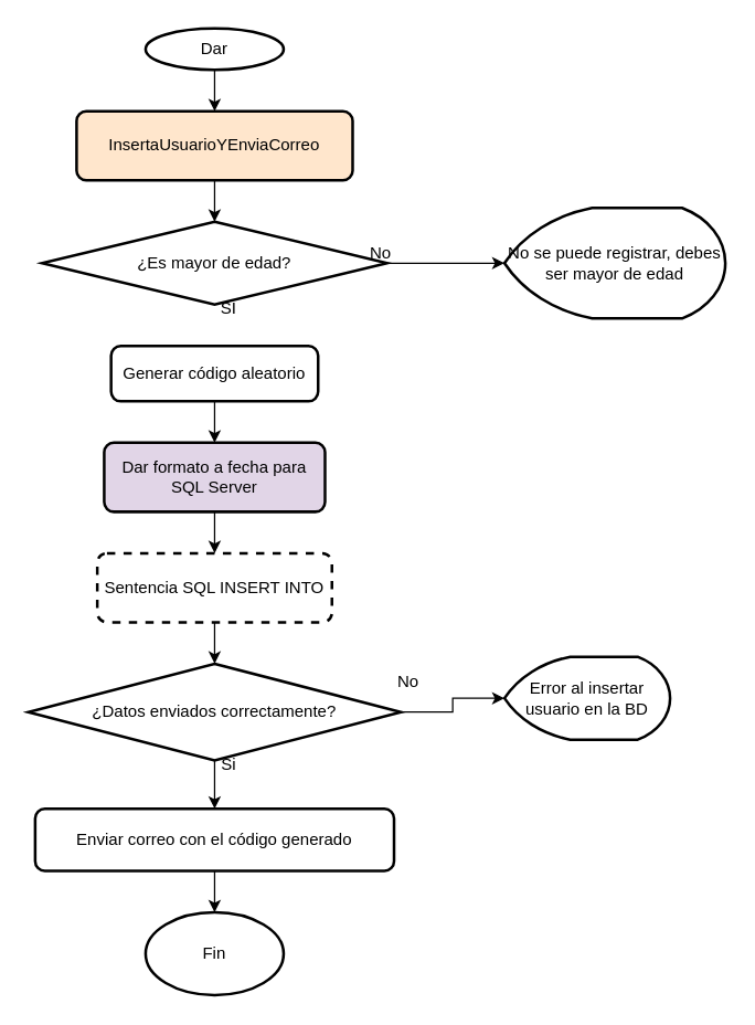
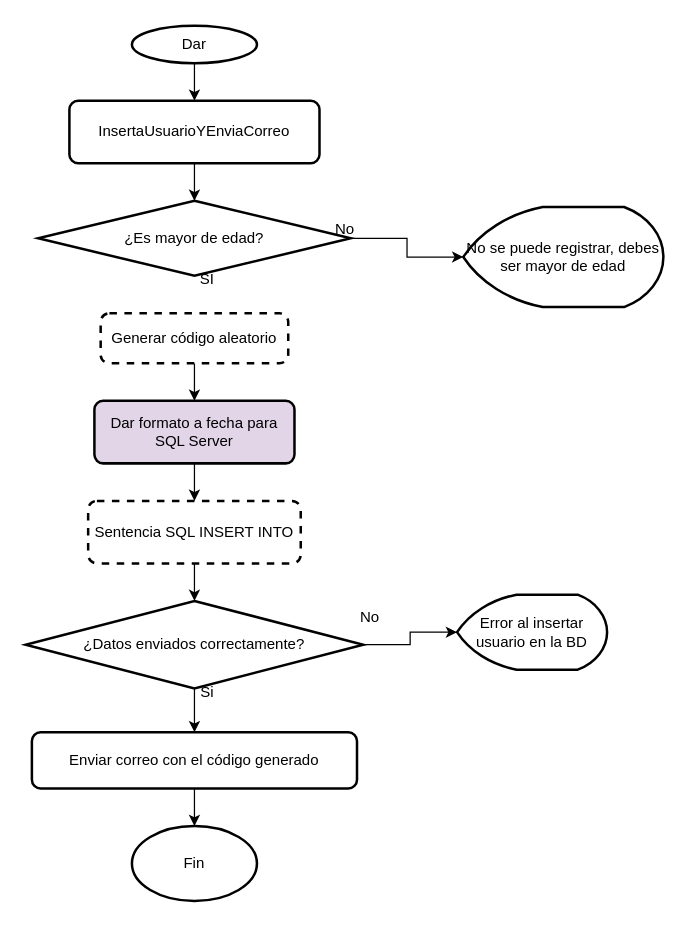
- <mxCell id="4" value="InsertaUsuarioYEnviaCorreo" style="rounded=1;whiteSpace=wrap;html=1;absoluteArcSize=1;arcSize=14;strokeWidth=2;fillColor=#ffe6cc;" vertex="1" parent="1"><mxGeometry x="55" y="80" width="200" height="50" as="geometry" /></mxCell>
+ <mxCell id="4" value="InsertaUsuarioYEnviaCorreo" style="rounded=1;whiteSpace=wrap;html=1;absoluteArcSize=1;arcSize=14;strokeWidth=2;" vertex="1" parent="1"><mxGeometry x="55" y="80" width="200" height="50" as="geometry" /></mxCell>
- <mxCell id="6" value="No se puede registrar, debes ser mayor de edad" style="strokeWidth=2;html=1;shape=mxgraph.flowchart.display;whiteSpace=wrap;" vertex="1" parent="1"><mxGeometry x="365" y="150" width="160" height="80" as="geometry" /></mxCell>
+ <mxCell id="6" value="No se puede registrar, debes ser mayor de edad" style="strokeWidth=2;html=1;shape=mxgraph.flowchart.display;whiteSpace=wrap;" vertex="1" parent="1"><mxGeometry x="370" y="165" width="160" height="80" as="geometry" /></mxCell>
- <mxCell id="8" value="Generar código aleatorio" style="rounded=1;whiteSpace=wrap;html=1;absoluteArcSize=1;arcSize=14;strokeWidth=2;" vertex="1" parent="1"><mxGeometry x="80" y="250" width="150" height="40" as="geometry" /></mxCell>
+ <mxCell id="8" value="Generar código aleatorio" style="rounded=1;whiteSpace=wrap;html=1;absoluteArcSize=1;arcSize=14;strokeWidth=2;dashed=1;" vertex="1" parent="1"><mxGeometry x="80" y="250" width="150" height="40" as="geometry" /></mxCell>
